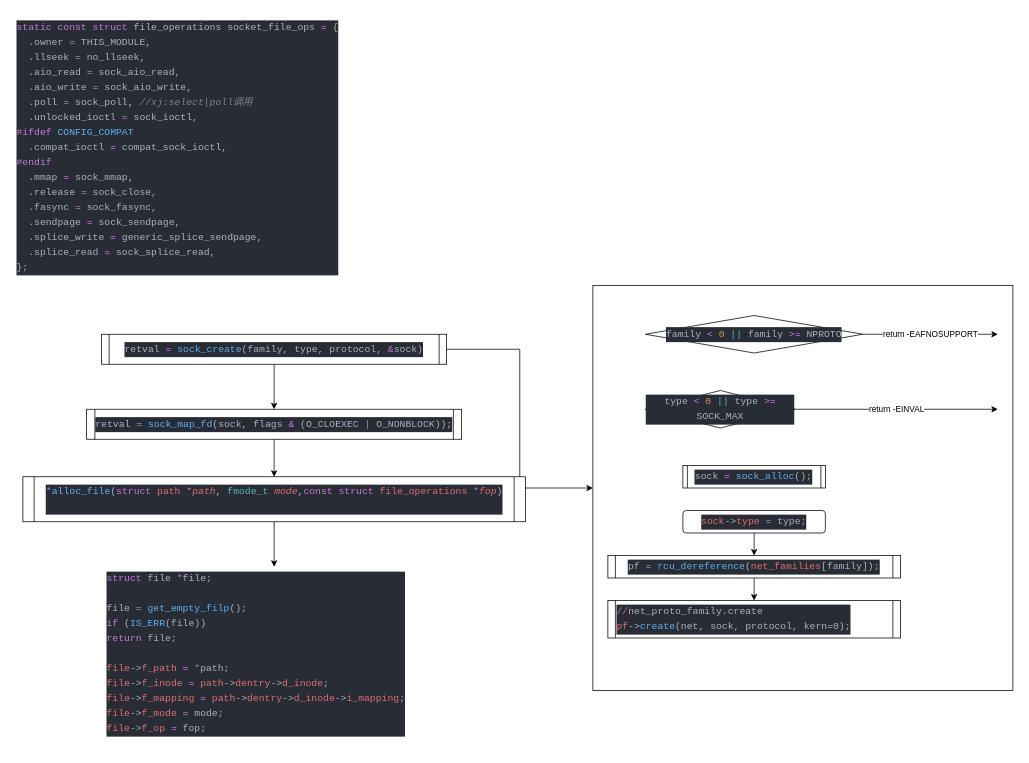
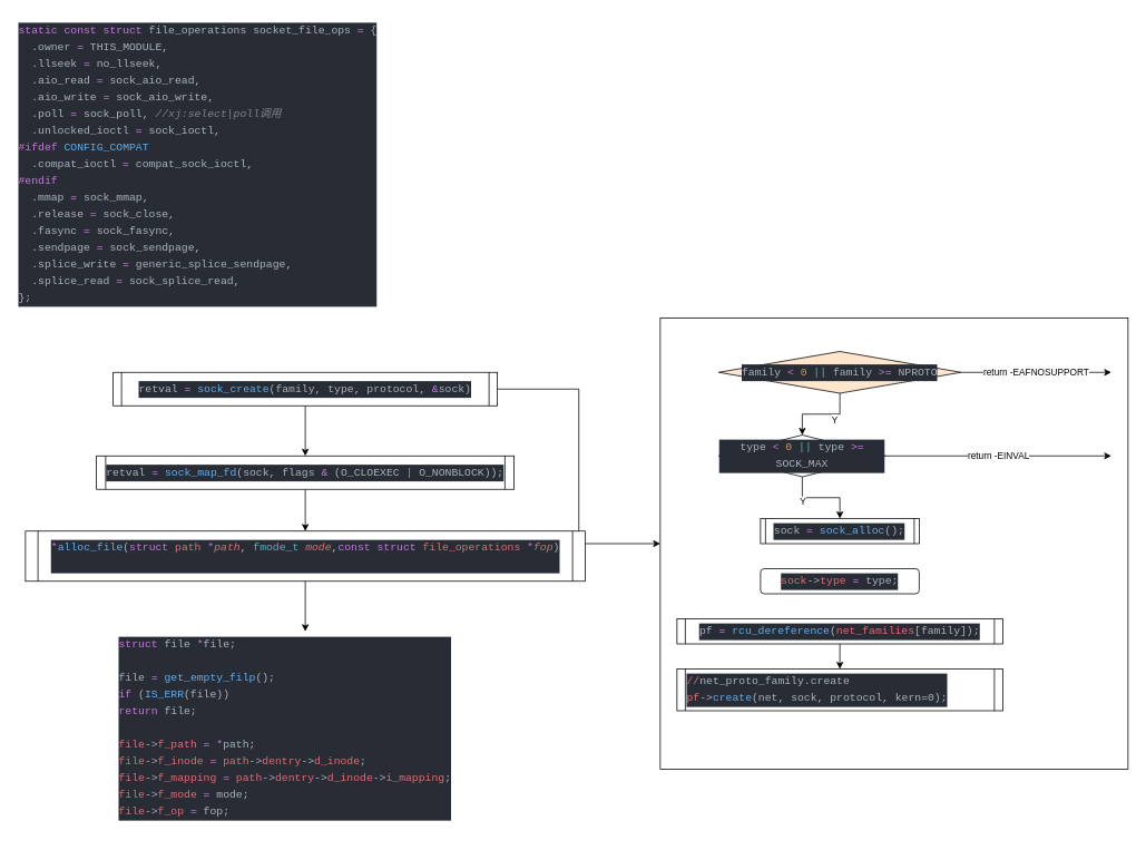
- <mxCell id="12" value="&lt;div style=&quot;color: rgb(171 , 178 , 191) ; background-color: rgb(40 , 44 , 52) ; font-family: &amp;#34;monaco&amp;#34; , &amp;#34;menlo&amp;#34; , &amp;#34;monaco&amp;#34; , &amp;#34;courier new&amp;#34; , monospace ; font-size: 13px ; line-height: 20px&quot;&gt;family &lt;span style=&quot;color: #c678dd&quot;&gt;&amp;lt;&lt;/span&gt; &lt;span style=&quot;color: #d19a66&quot;&gt;0&lt;/span&gt; &lt;span style=&quot;color: #56b6c2&quot;&gt;||&lt;/span&gt; family &lt;span style=&quot;color: #c678dd&quot;&gt;&amp;gt;=&lt;/span&gt; NPROTO&lt;/div&gt;" style="rhombus;whiteSpace=wrap;html=1;" parent="8" vertex="1"><mxGeometry x="50" width="290" height="50" as="geometry" /></mxCell>
+ <mxCell id="12" value="&lt;div style=&quot;color: rgb(171 , 178 , 191) ; background-color: rgb(40 , 44 , 52) ; font-family: &amp;#34;monaco&amp;#34; , &amp;#34;menlo&amp;#34; , &amp;#34;monaco&amp;#34; , &amp;#34;courier new&amp;#34; , monospace ; font-size: 13px ; line-height: 20px&quot;&gt;family &lt;span style=&quot;color: #c678dd&quot;&gt;&amp;lt;&lt;/span&gt; &lt;span style=&quot;color: #d19a66&quot;&gt;0&lt;/span&gt; &lt;span style=&quot;color: #56b6c2&quot;&gt;||&lt;/span&gt; family &lt;span style=&quot;color: #c678dd&quot;&gt;&amp;gt;=&lt;/span&gt; NPROTO&lt;/div&gt;" style="rhombus;whiteSpace=wrap;html=1;fillColor=#ffe6cc;" parent="8" vertex="1"><mxGeometry x="50" width="290" height="50" as="geometry" /></mxCell>
+ <mxCell id="17" style="edgeStyle=orthogonalEdgeStyle;rounded=0;orthogonalLoop=1;jettySize=auto;html=1;exitX=0.5;exitY=1;exitDx=0;exitDy=0;entryX=0.5;entryY=0;entryDx=0;entryDy=0;" parent="8" source="12" target="16" edge="1"><mxGeometry relative="1" as="geometry" /></mxCell>
+ <mxCell id="18" value="Y" style="edgeLabel;html=1;align=center;verticalAlign=middle;resizable=0;points=[];" parent="17" vertex="1" connectable="0"><mxGeometry x="-0.36" y="2" relative="1" as="geometry"><mxPoint x="-2" y="4" as="offset" /></mxGeometry></mxCell>
+ <mxCell id="14" style="edgeStyle=orthogonalEdgeStyle;rounded=0;orthogonalLoop=1;jettySize=auto;html=1;exitX=0.5;exitY=1;exitDx=0;exitDy=0;" parent="8" source="16" target="9" edge="1"><mxGeometry relative="1" as="geometry" /></mxCell>
+ <mxCell id="15" value="Y" style="edgeLabel;html=1;align=center;verticalAlign=middle;resizable=0;points=[];" parent="14" vertex="1" connectable="0"><mxGeometry x="-0.44" y="2" relative="1" as="geometry"><mxPoint x="-2" y="6" as="offset" /></mxGeometry></mxCell>
- <mxCell id="19" style="edgeStyle=orthogonalEdgeStyle;rounded=0;orthogonalLoop=1;jettySize=auto;html=1;exitX=0.5;exitY=1;exitDx=0;exitDy=0;entryX=0.5;entryY=0;entryDx=0;entryDy=0;" parent="8" source="20" target="10" edge="1"><mxGeometry relative="1" as="geometry" /></mxCell>
